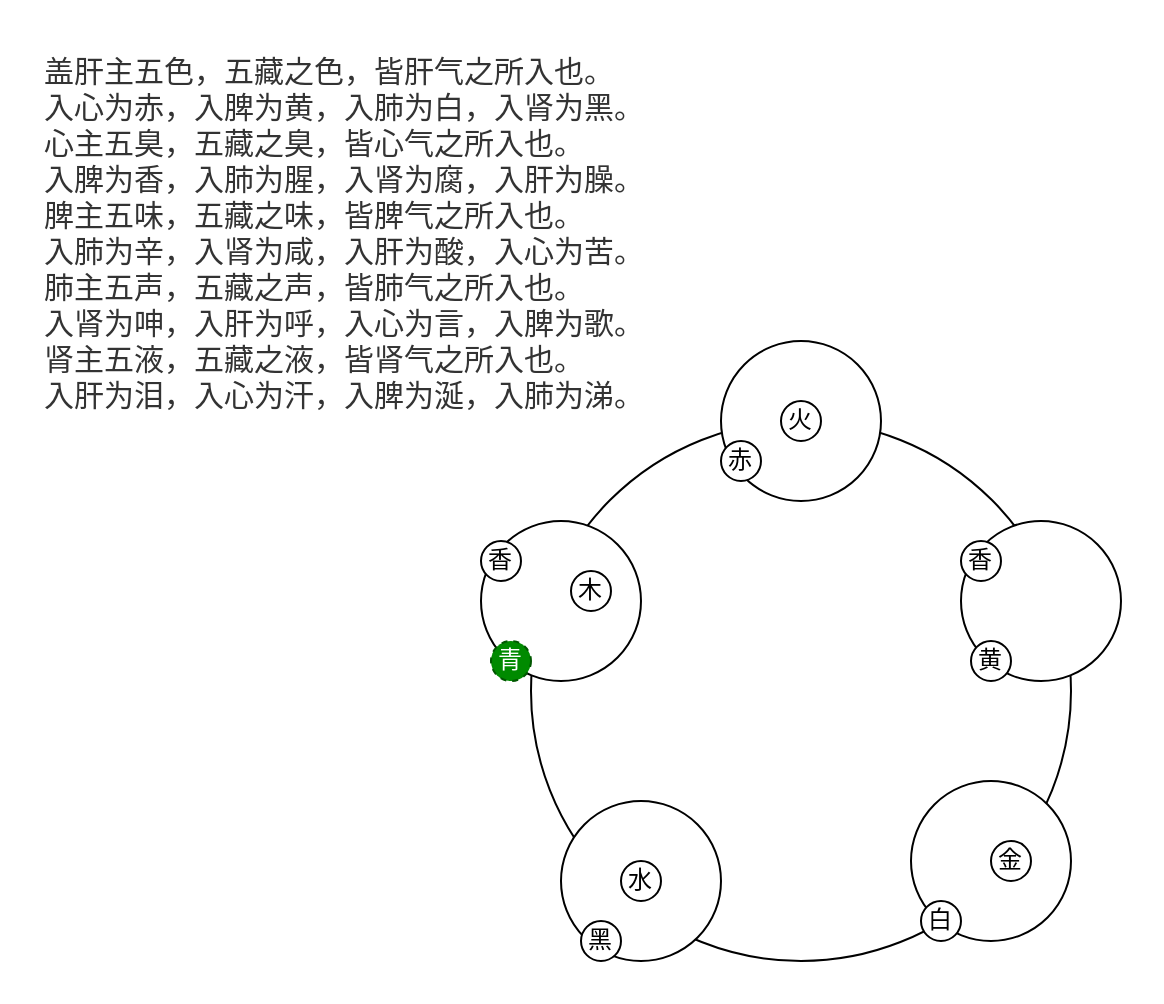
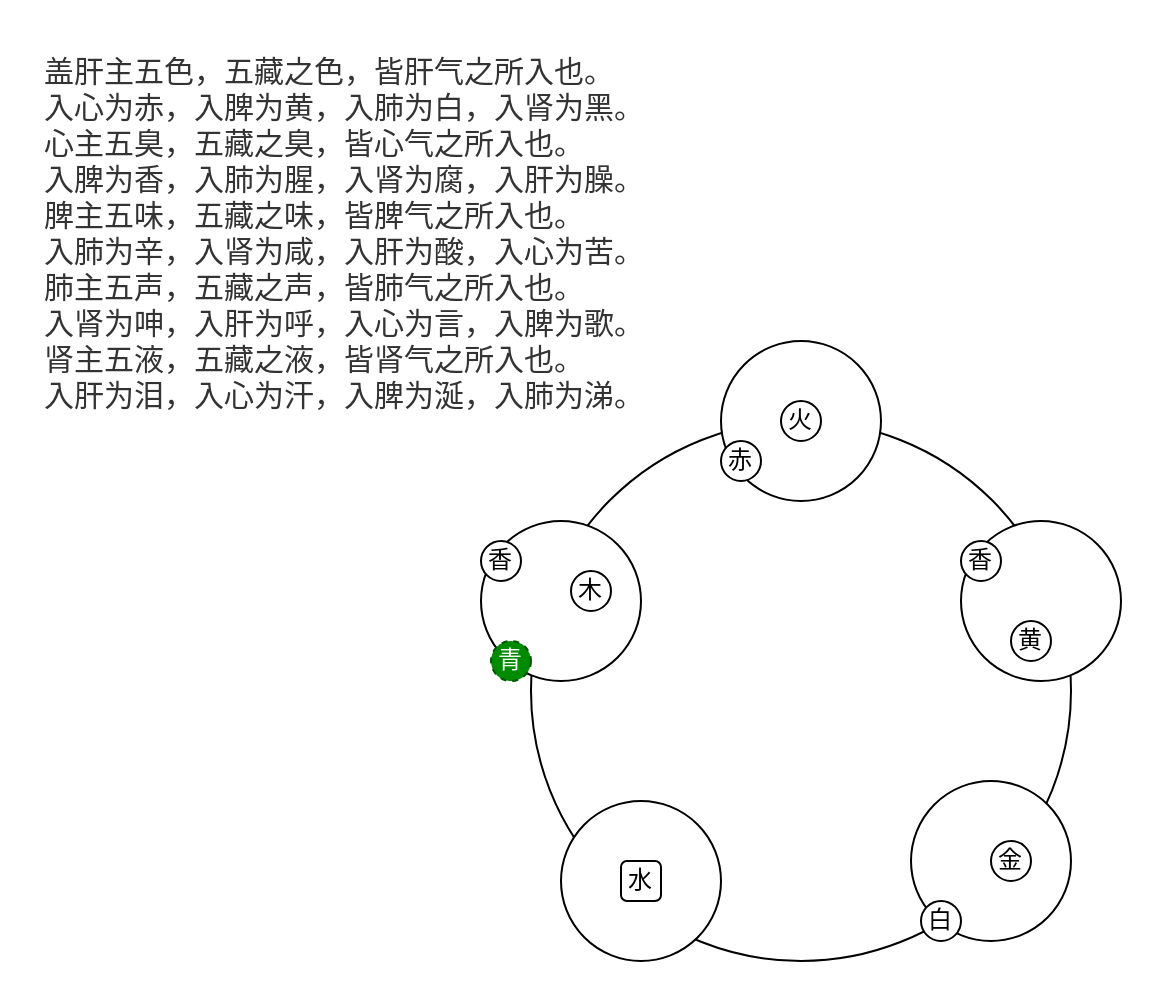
- <mxCell id="15" value="黄" style="ellipse;whiteSpace=wrap;html=1;aspect=fixed;" vertex="1" parent="1"><mxGeometry x="485" y="320" width="20" height="20" as="geometry" /></mxCell>
+ <mxCell id="15" value="黄" style="ellipse;whiteSpace=wrap;html=1;aspect=fixed;" vertex="1" parent="1"><mxGeometry x="505" y="310" width="20" height="20" as="geometry" /></mxCell>
- <mxCell id="12" value="水" style="ellipse;whiteSpace=wrap;html=1;aspect=fixed;" vertex="1" parent="1"><mxGeometry x="310" y="430" width="20" height="20" as="geometry" /></mxCell>
+ <mxCell id="12" value="水" style="whiteSpace=wrap;html=1;aspect=fixed;rounded=1;" vertex="1" parent="1"><mxGeometry x="310" y="430" width="20" height="20" as="geometry" /></mxCell>
- <mxCell id="17" value="黑" style="ellipse;whiteSpace=wrap;html=1;aspect=fixed;" vertex="1" parent="1"><mxGeometry x="290" y="460" width="20" height="20" as="geometry" /></mxCell>
